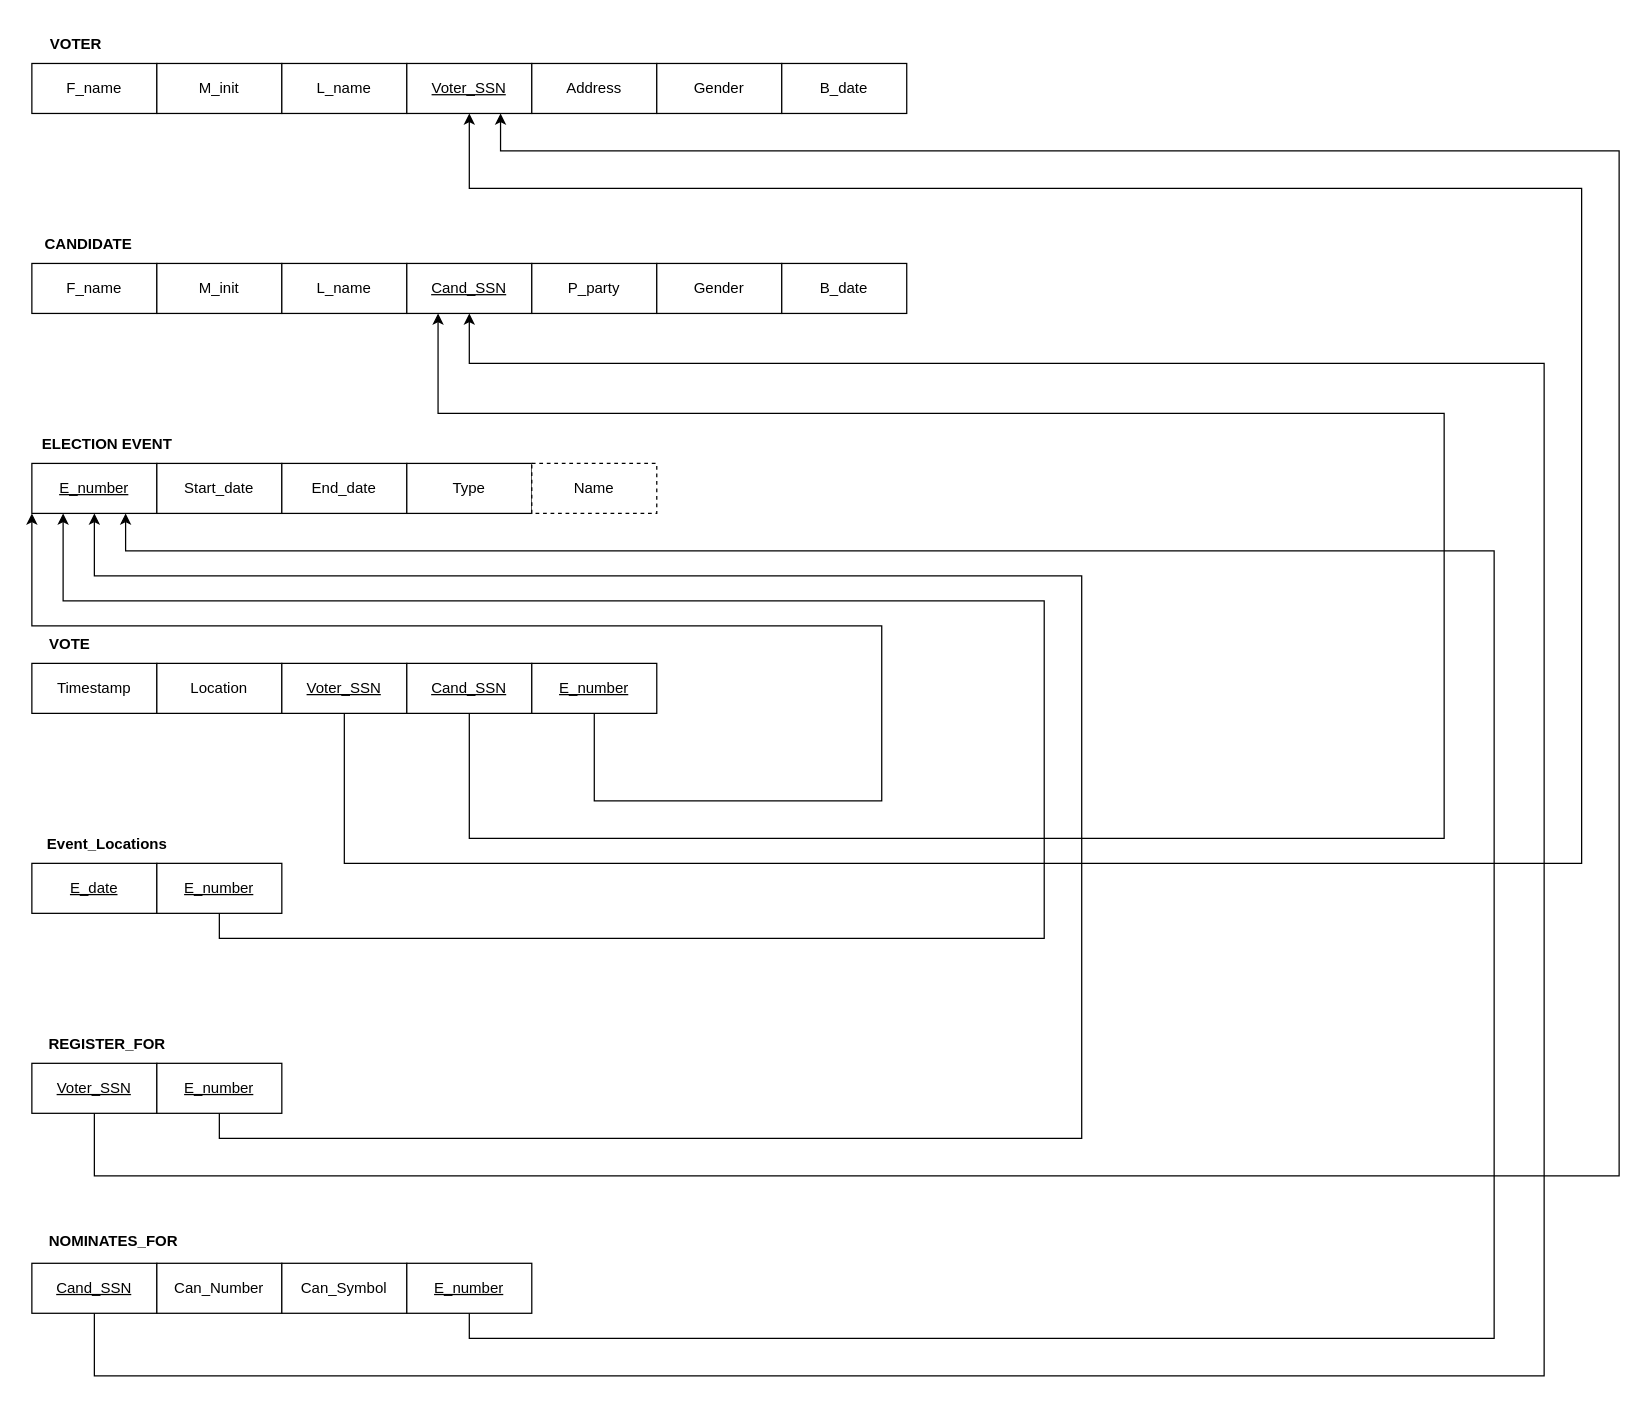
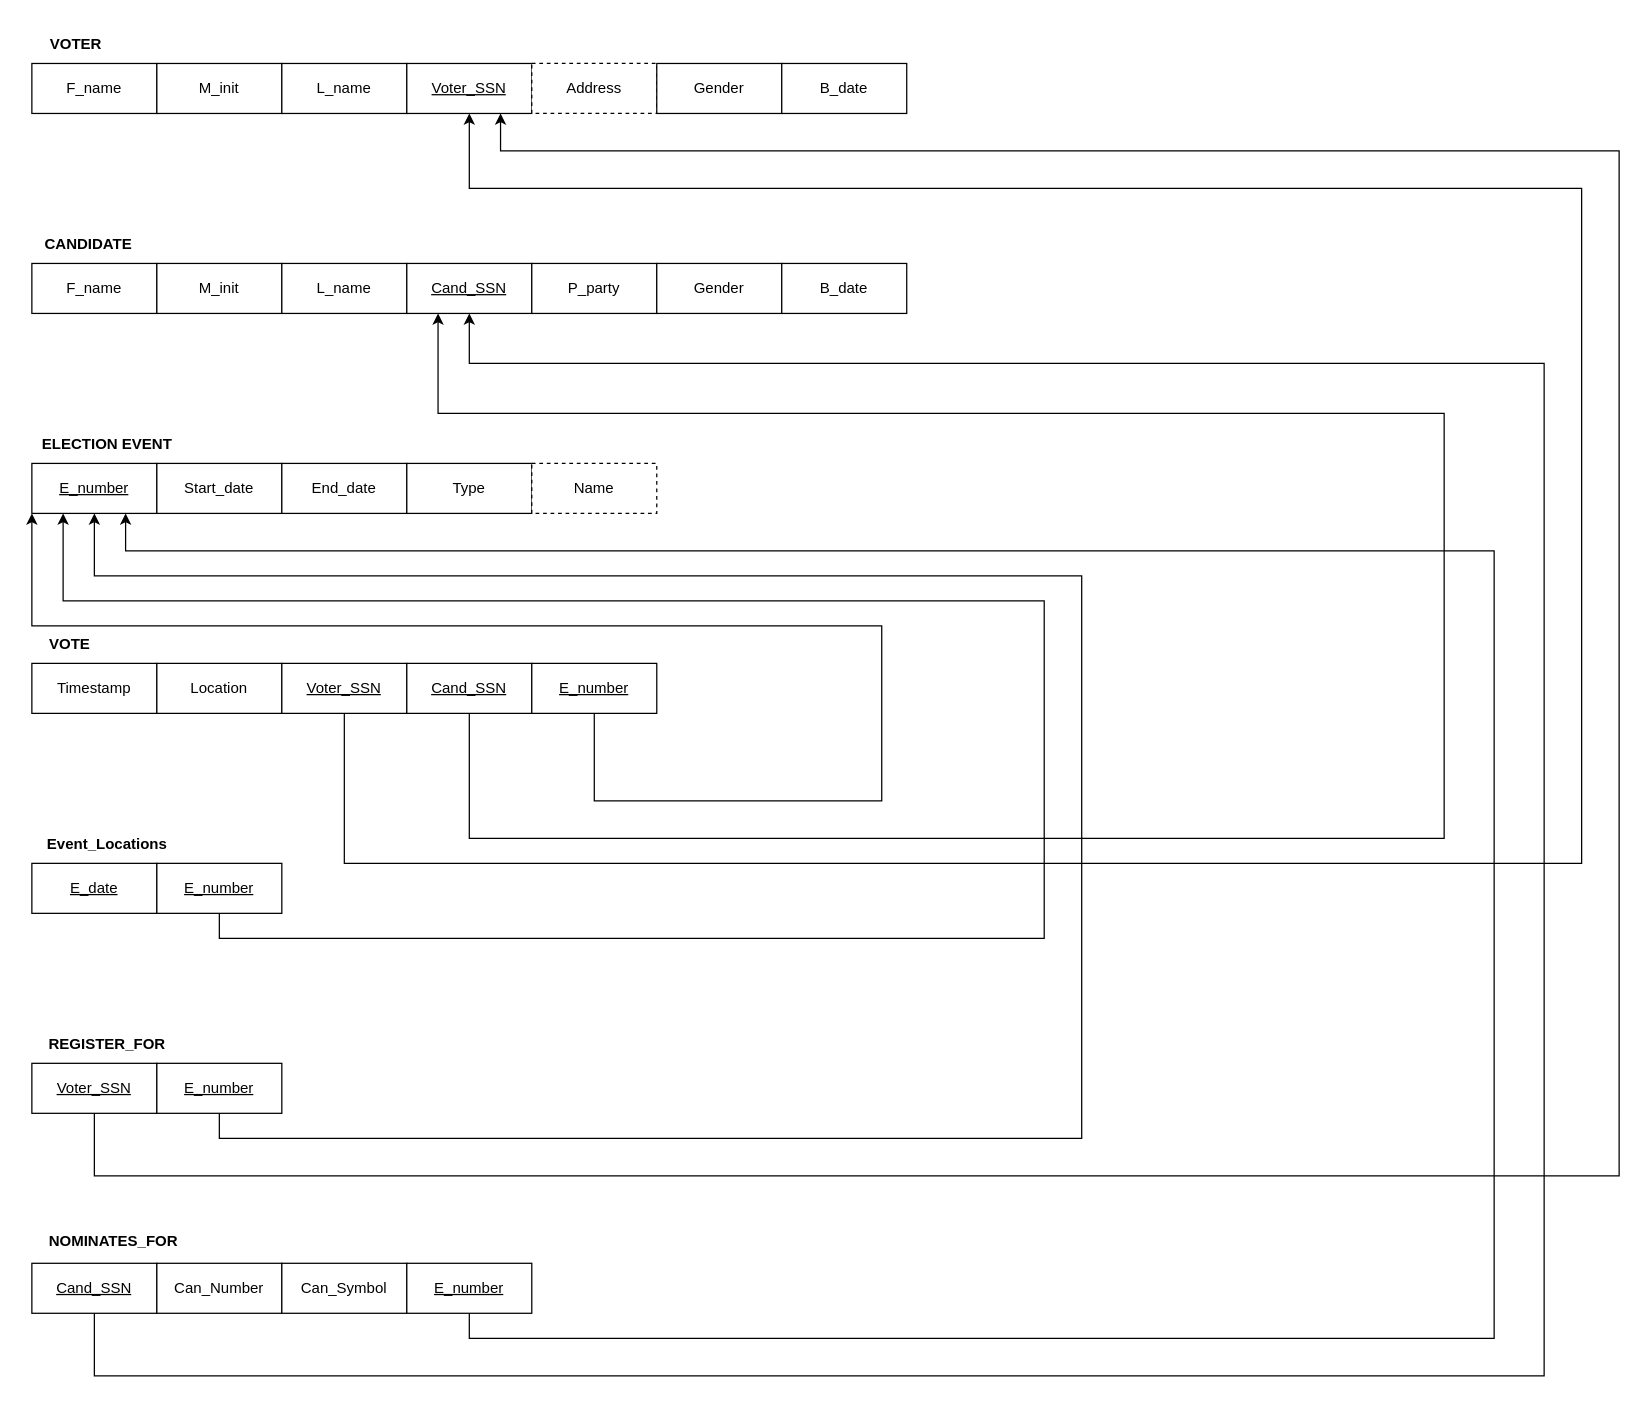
- <mxCell id="7" value="Address " style="whiteSpace=wrap;html=1;align=center;" parent="1" vertex="1"><mxGeometry x="425" y="50" width="100" height="40" as="geometry" /></mxCell>
+ <mxCell id="7" value="Address " style="whiteSpace=wrap;html=1;align=center;dashed=1;" parent="1" vertex="1"><mxGeometry x="425" y="50" width="100" height="40" as="geometry" /></mxCell>
